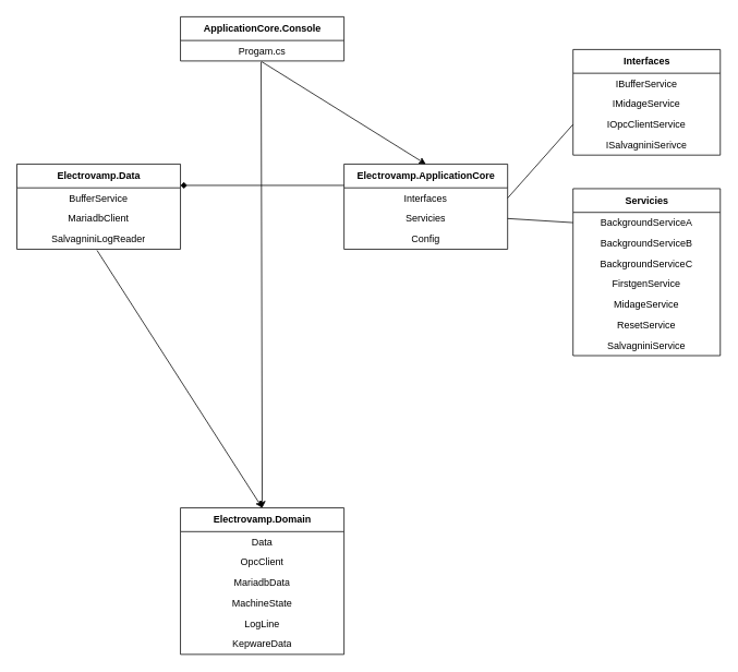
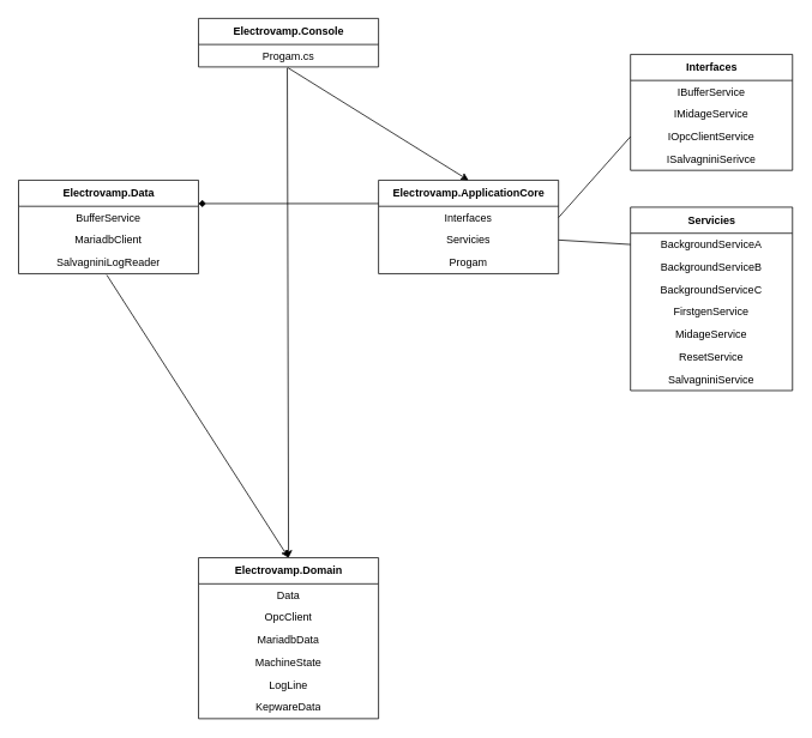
- <mxCell id="28" value="ApplicationCore.Console" style="swimlane;fontStyle=1;align=center;verticalAlign=middle;childLayout=stackLayout;horizontal=1;startSize=29;horizontalStack=0;resizeParent=1;resizeParentMax=0;resizeLast=0;collapsible=0;marginBottom=0;html=1;fontSize=12;" vertex="1" parent="1"><mxGeometry x="220" y="20" width="200" height="54" as="geometry" /></mxCell>
+ <mxCell id="28" value="Electrovamp.Console" style="swimlane;fontStyle=1;align=center;verticalAlign=middle;childLayout=stackLayout;horizontal=1;startSize=29;horizontalStack=0;resizeParent=1;resizeParentMax=0;resizeLast=0;collapsible=0;marginBottom=0;html=1;fontSize=12;" vertex="1" parent="1"><mxGeometry x="220" y="20" width="200" height="54" as="geometry" /></mxCell>
- <mxCell id="12" value="Config" style="text;html=1;strokeColor=none;fillColor=none;align=center;verticalAlign=middle;spacingLeft=4;spacingRight=4;overflow=hidden;rotatable=0;points=[[0,0.5],[1,0.5]];portConstraint=eastwest;fontSize=12;" vertex="1" parent="9"><mxGeometry y="79" width="200" height="25" as="geometry" /></mxCell>
+ <mxCell id="12" value="Progam" style="text;html=1;strokeColor=none;fillColor=none;align=center;verticalAlign=middle;spacingLeft=4;spacingRight=4;overflow=hidden;rotatable=0;points=[[0,0.5],[1,0.5]];portConstraint=eastwest;fontSize=12;" vertex="1" parent="9"><mxGeometry y="79" width="200" height="25" as="geometry" /></mxCell>
